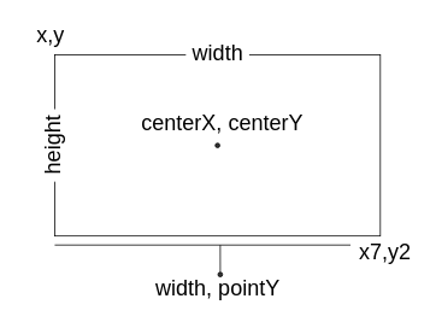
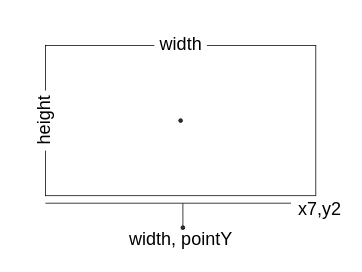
- <mxCell id="4" value="x,y" style="text;html=1;resizable=0;autosize=1;align=center;verticalAlign=middle;points=[];fillColor=none;strokeColor=none;rounded=0;fontSize=24;spacingBottom=4;" parent="1" vertex="1"><mxGeometry x="30" y="20" width="50" height="40" as="geometry" /></mxCell>
- <mxCell id="5" value="centerX, centerY" style="text;html=1;resizable=0;autosize=1;align=center;verticalAlign=middle;points=[];fillColor=none;strokeColor=none;rounded=0;fontSize=24;spacingBottom=4;" parent="1" vertex="1"><mxGeometry x="150" y="117.5" width="190" height="40" as="geometry" /></mxCell>
